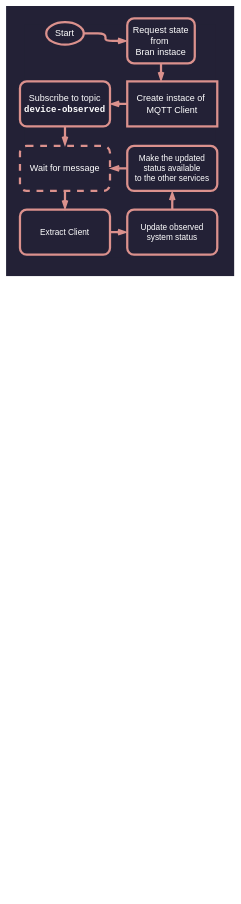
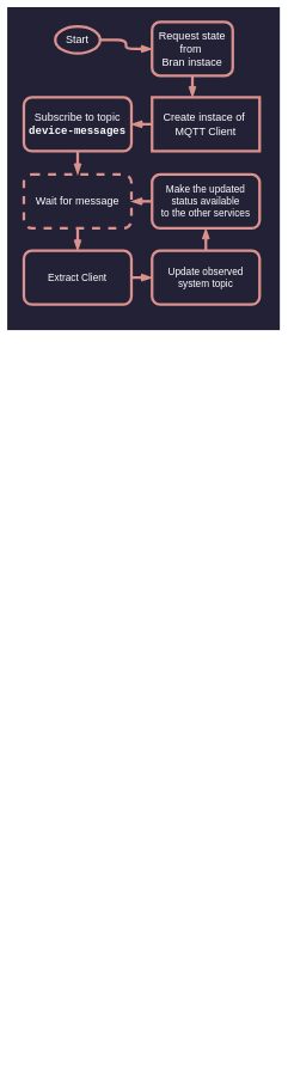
- <mxCell id="22" value="Subscribe to topic&lt;br&gt;&lt;font face=&quot;Courier New&quot;&gt;&lt;b&gt;device-observed&lt;/b&gt;&lt;/font&gt;" style="rounded=1;whiteSpace=wrap;html=1;strokeColor=#DB918D;fontColor=#FFFFFF;fillColor=none;strokeWidth=3;" vertex="1" parent="20"><mxGeometry width="120" height="60" as="geometry" /></mxCell>
+ <mxCell id="22" value="Subscribe to topic&lt;br&gt;&lt;font face=&quot;Courier New&quot;&gt;&lt;b&gt;device-messages&lt;/b&gt;&lt;/font&gt;" style="rounded=1;whiteSpace=wrap;html=1;strokeColor=#DB918D;fontColor=#FFFFFF;fillColor=none;strokeWidth=3;" vertex="1" parent="20"><mxGeometry width="120" height="60" as="geometry" /></mxCell>
- <mxCell id="18" value="Update observed&lt;br&gt;system status" style="rounded=1;whiteSpace=wrap;html=1;strokeColor=#DB918D;strokeWidth=3;align=center;verticalAlign=middle;fontFamily=Helvetica;fontSize=11;fontColor=#FFFFFF;fillColor=none;" vertex="1" parent="16"><mxGeometry x="143" width="120" height="60" as="geometry" /></mxCell>
+ <mxCell id="18" value="Update observed&lt;br&gt;system topic" style="rounded=1;whiteSpace=wrap;html=1;strokeColor=#DB918D;strokeWidth=3;align=center;verticalAlign=middle;fontFamily=Helvetica;fontSize=11;fontColor=#FFFFFF;fillColor=none;" vertex="1" parent="16"><mxGeometry x="143" width="120" height="60" as="geometry" /></mxCell>
